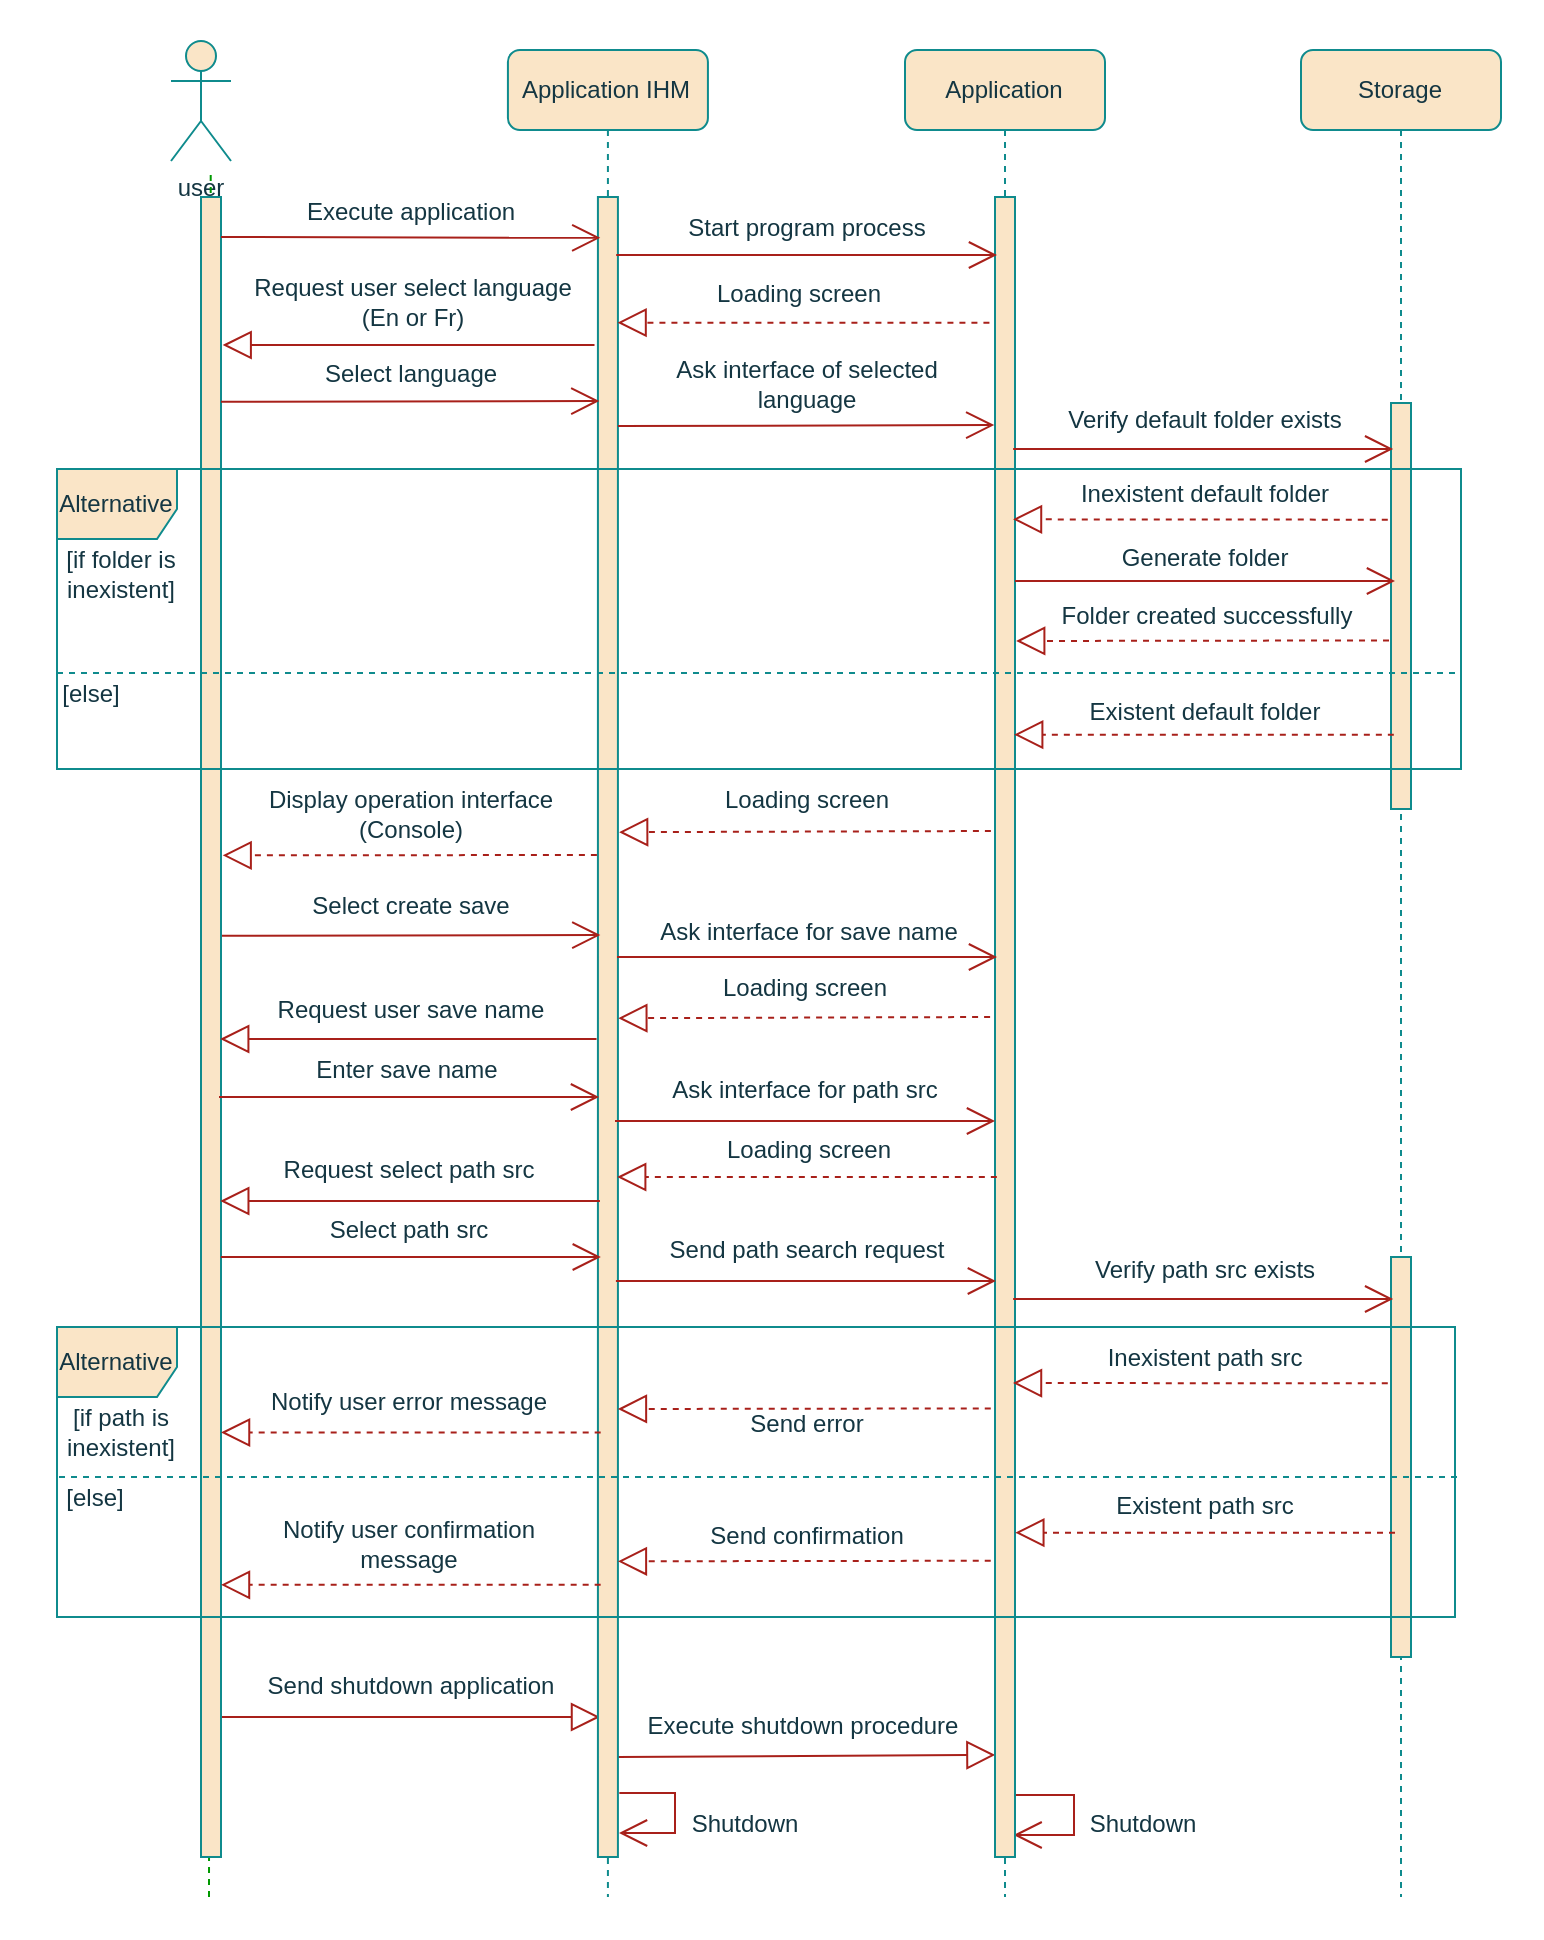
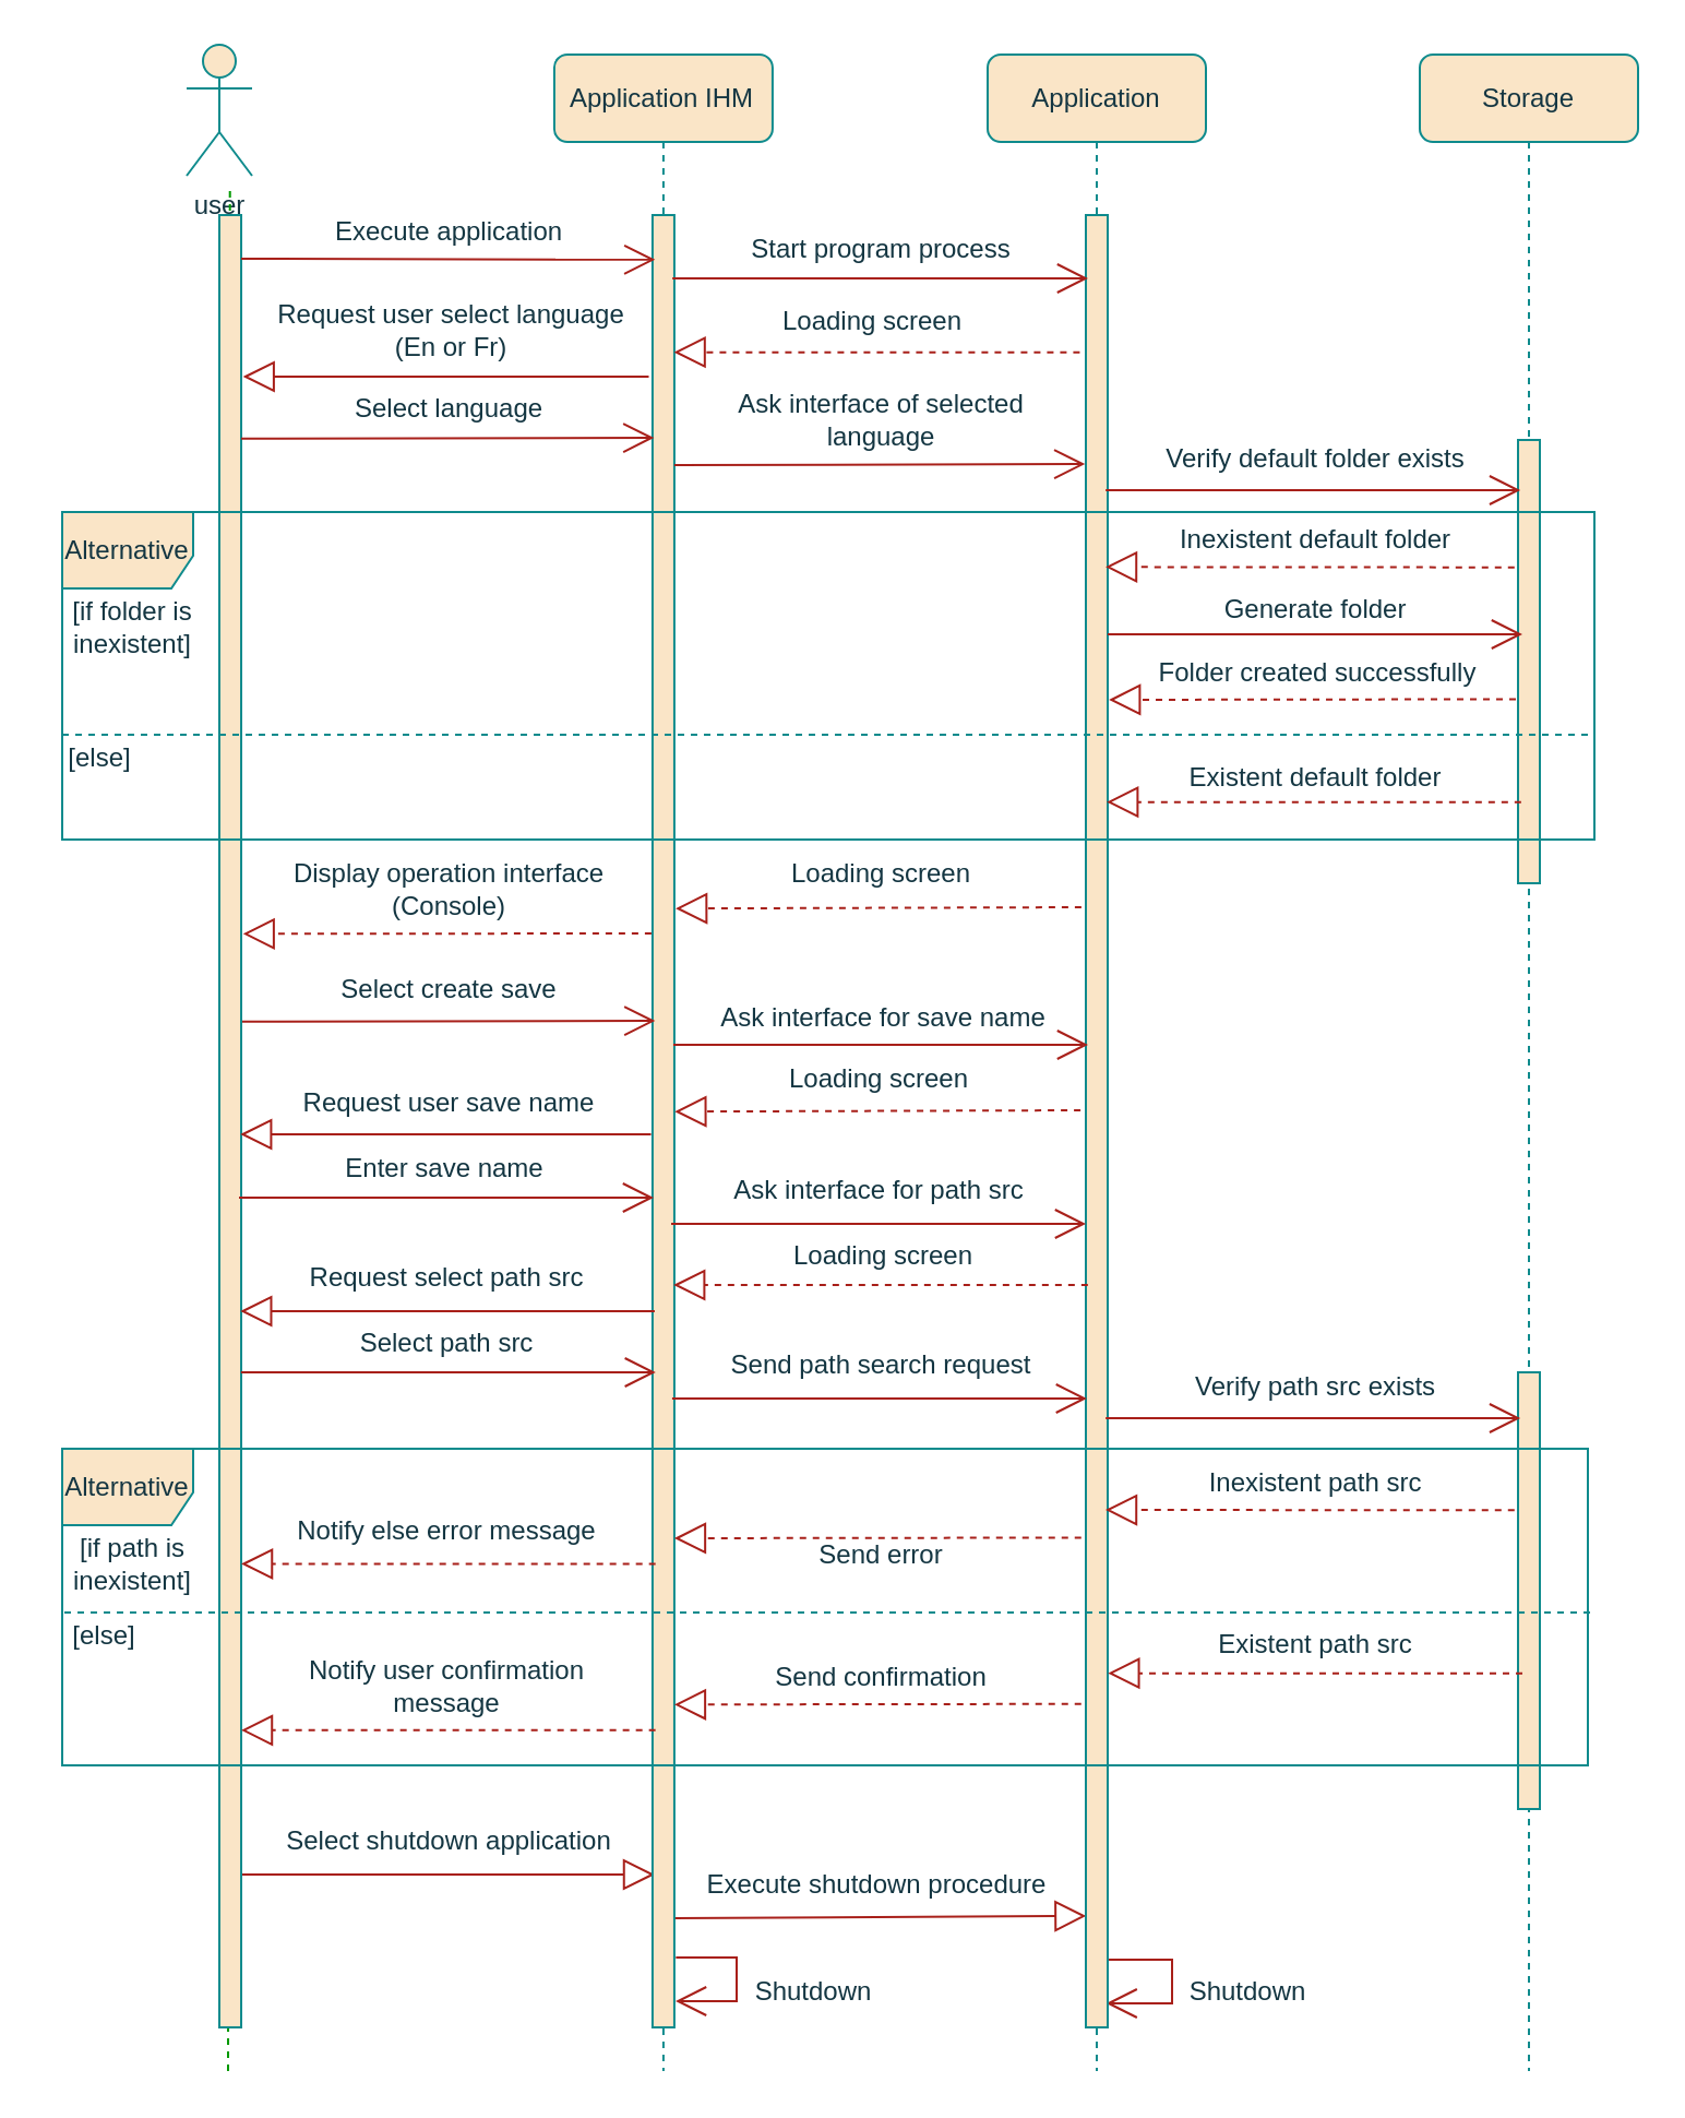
- <mxCell id="83" value="Notify user error message" style="text;html=1;align=center;verticalAlign=middle;resizable=0;points=[];autosize=1;strokeColor=none;fillColor=none;rounded=1;fontColor=#143642;" vertex="1" parent="1"><mxGeometry x="124.42" y="685.75" width="160" height="30" as="geometry" /></mxCell>
+ <mxCell id="83" value="Notify else error message" style="text;html=1;align=center;verticalAlign=middle;resizable=0;points=[];autosize=1;strokeColor=none;fillColor=none;rounded=1;fontColor=#143642;" vertex="1" parent="1"><mxGeometry x="124.42" y="685.75" width="160" height="30" as="geometry" /></mxCell>
- <mxCell id="13" value="Send shutdown application" style="text;html=1;align=center;verticalAlign=middle;resizable=0;points=[];autosize=1;strokeColor=none;fillColor=none;rounded=1;fontColor=#143642;" parent="1" vertex="1"><mxGeometry x="120" y="828" width="170" height="30" as="geometry" /></mxCell>
+ <mxCell id="13" value="Select shutdown application" style="text;html=1;align=center;verticalAlign=middle;resizable=0;points=[];autosize=1;strokeColor=none;fillColor=none;rounded=1;fontColor=#143642;" parent="1" vertex="1"><mxGeometry x="120" y="828" width="170" height="30" as="geometry" /></mxCell>
